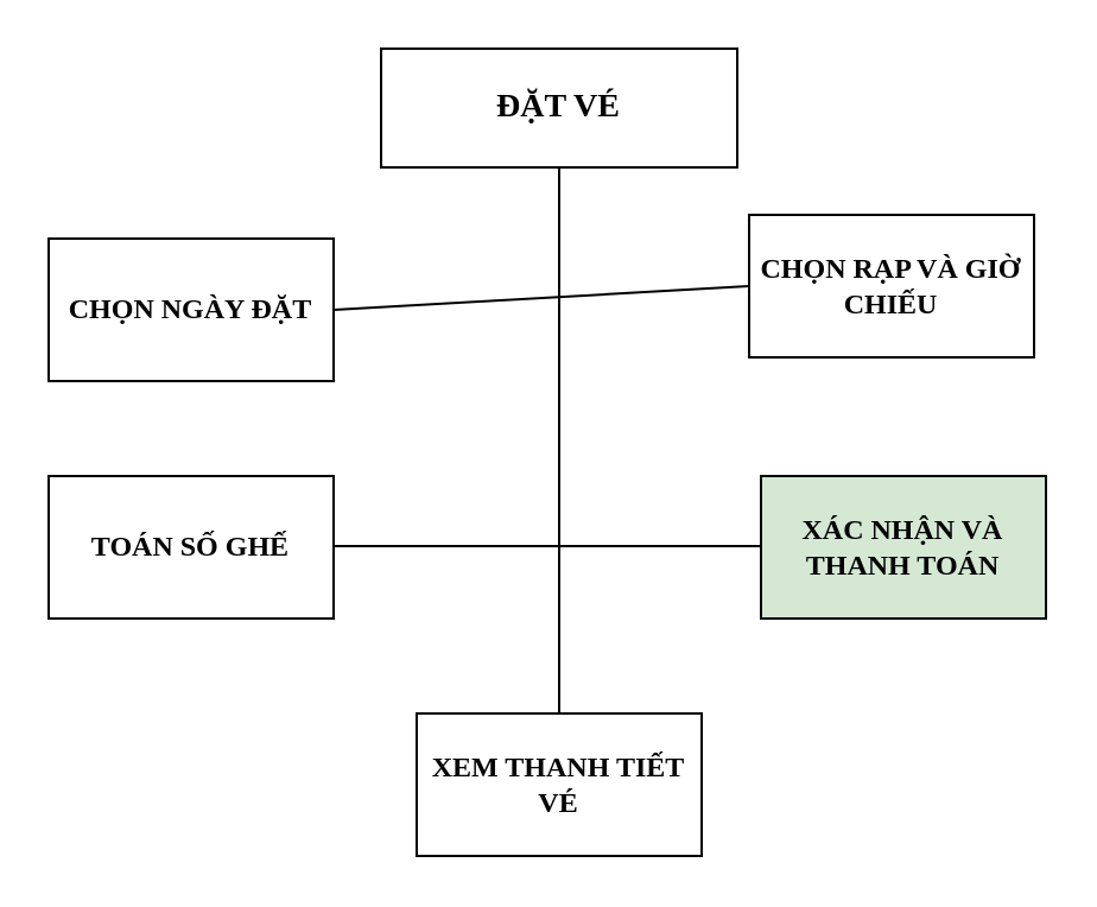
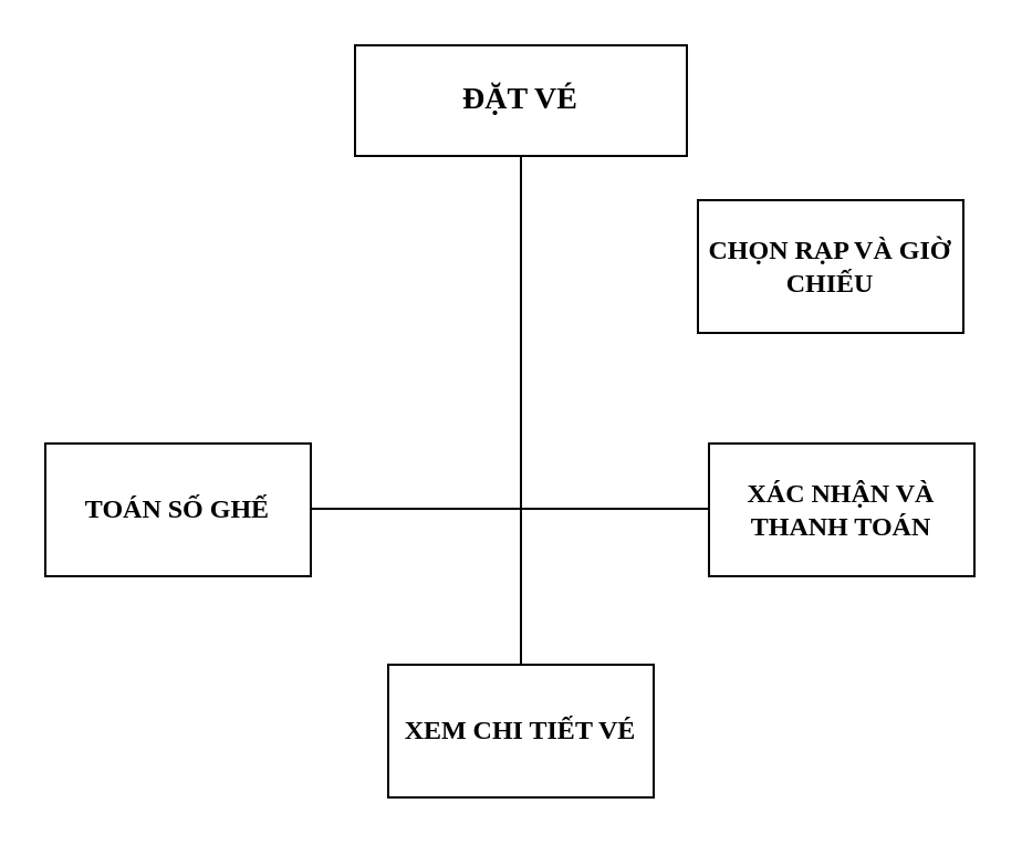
- <mxCell id="9" value="" style="endArrow=none;html=1;rounded=0;exitX=1;exitY=0.5;exitDx=0;exitDy=0;entryX=0;entryY=0.5;entryDx=0;entryDy=0;" edge="1" parent="1" source="3" target="4"><mxGeometry width="50" height="50" relative="1" as="geometry"><mxPoint x="210" y="150" as="sourcePoint" /><mxPoint x="260" y="100" as="targetPoint" /></mxGeometry></mxCell>
- <mxCell id="3" value="&lt;font face=&quot;Times New Roman&quot;&gt;&lt;b&gt;CHỌN NGÀY ĐẶT&lt;/b&gt;&lt;/font&gt;" style="rounded=0;whiteSpace=wrap;html=1;" vertex="1" parent="1"><mxGeometry x="20" y="100" width="120" height="60" as="geometry" /></mxCell>
- <mxCell id="6" value="&lt;font face=&quot;Times New Roman&quot;&gt;&lt;b&gt;XÁC NHẬN VÀ THANH TOÁN&lt;/b&gt;&lt;/font&gt;" style="rounded=0;whiteSpace=wrap;html=1;fillColor=#d5e8d4;" vertex="1" parent="1"><mxGeometry x="320" y="200" width="120" height="60" as="geometry" /></mxCell>
+ <mxCell id="6" value="&lt;font face=&quot;Times New Roman&quot;&gt;&lt;b&gt;XÁC NHẬN VÀ THANH TOÁN&lt;/b&gt;&lt;/font&gt;" style="rounded=0;whiteSpace=wrap;html=1;" vertex="1" parent="1"><mxGeometry x="320" y="200" width="120" height="60" as="geometry" /></mxCell>
- <mxCell id="7" value="&lt;font face=&quot;Times New Roman&quot;&gt;&lt;b&gt;XEM THANH TIẾT VÉ&lt;/b&gt;&lt;/font&gt;" style="rounded=0;whiteSpace=wrap;html=1;" vertex="1" parent="1"><mxGeometry x="175" y="300" width="120" height="60" as="geometry" /></mxCell>
+ <mxCell id="7" value="&lt;font face=&quot;Times New Roman&quot;&gt;&lt;b&gt;XEM CHI TIẾT VÉ&lt;/b&gt;&lt;/font&gt;" style="rounded=0;whiteSpace=wrap;html=1;" vertex="1" parent="1"><mxGeometry x="175" y="300" width="120" height="60" as="geometry" /></mxCell>
